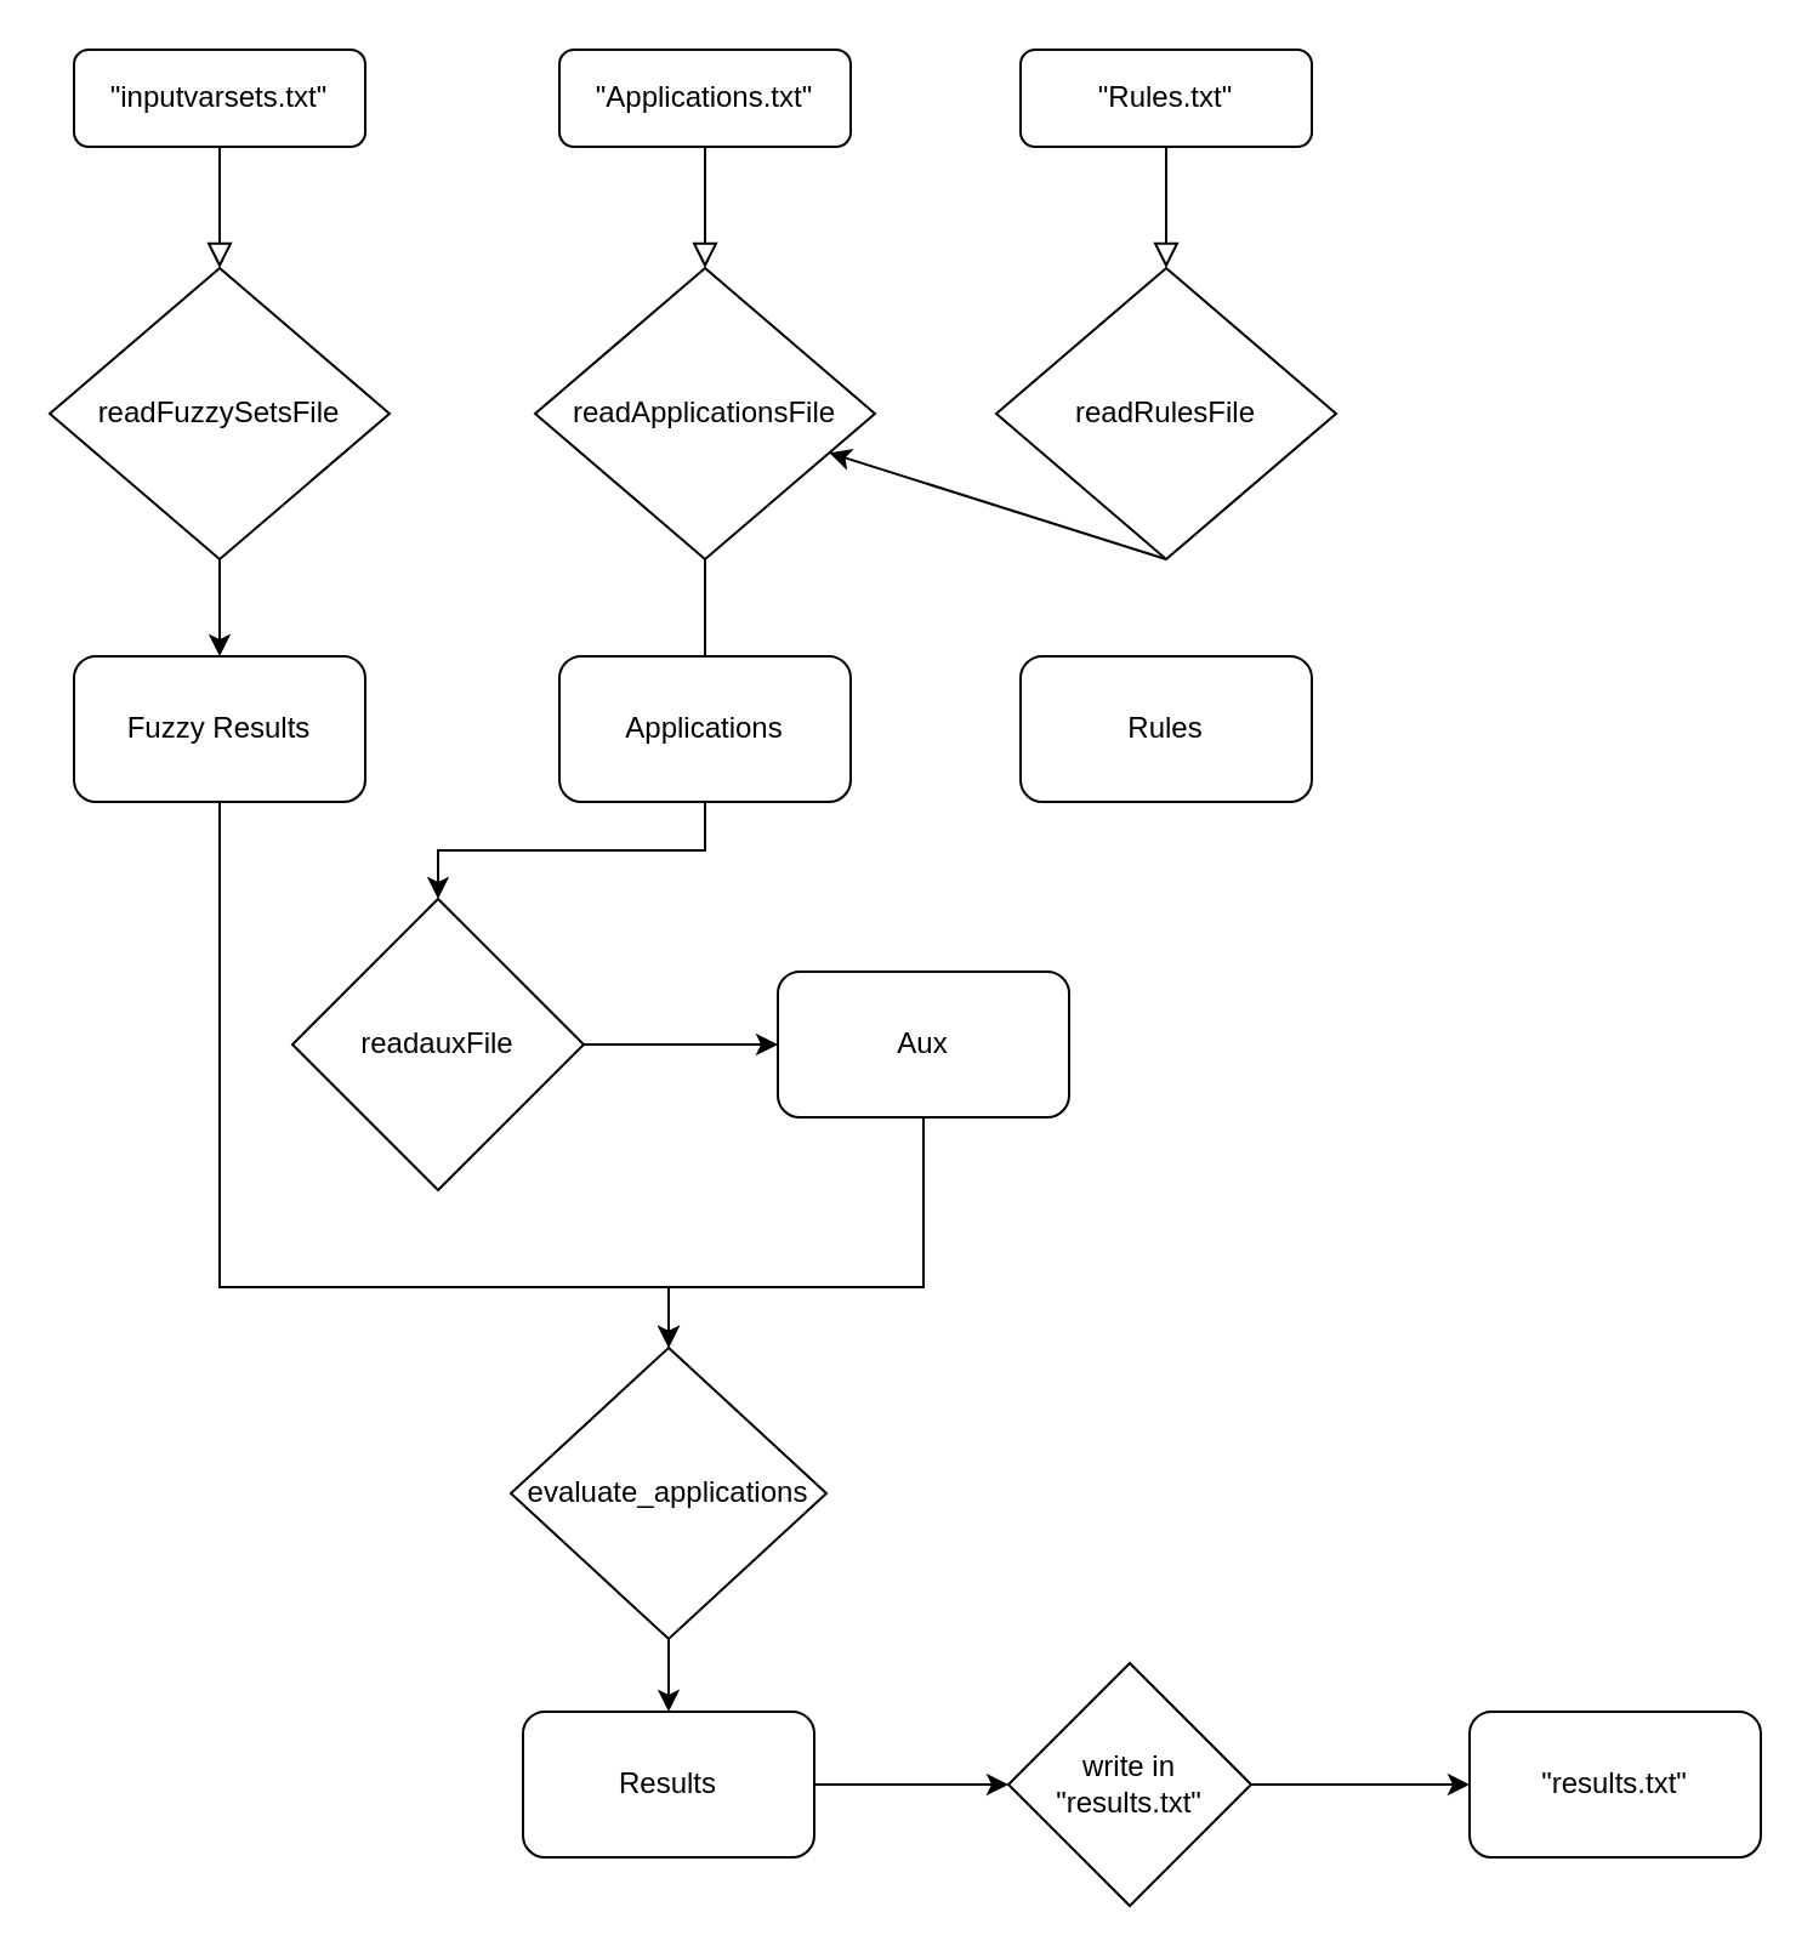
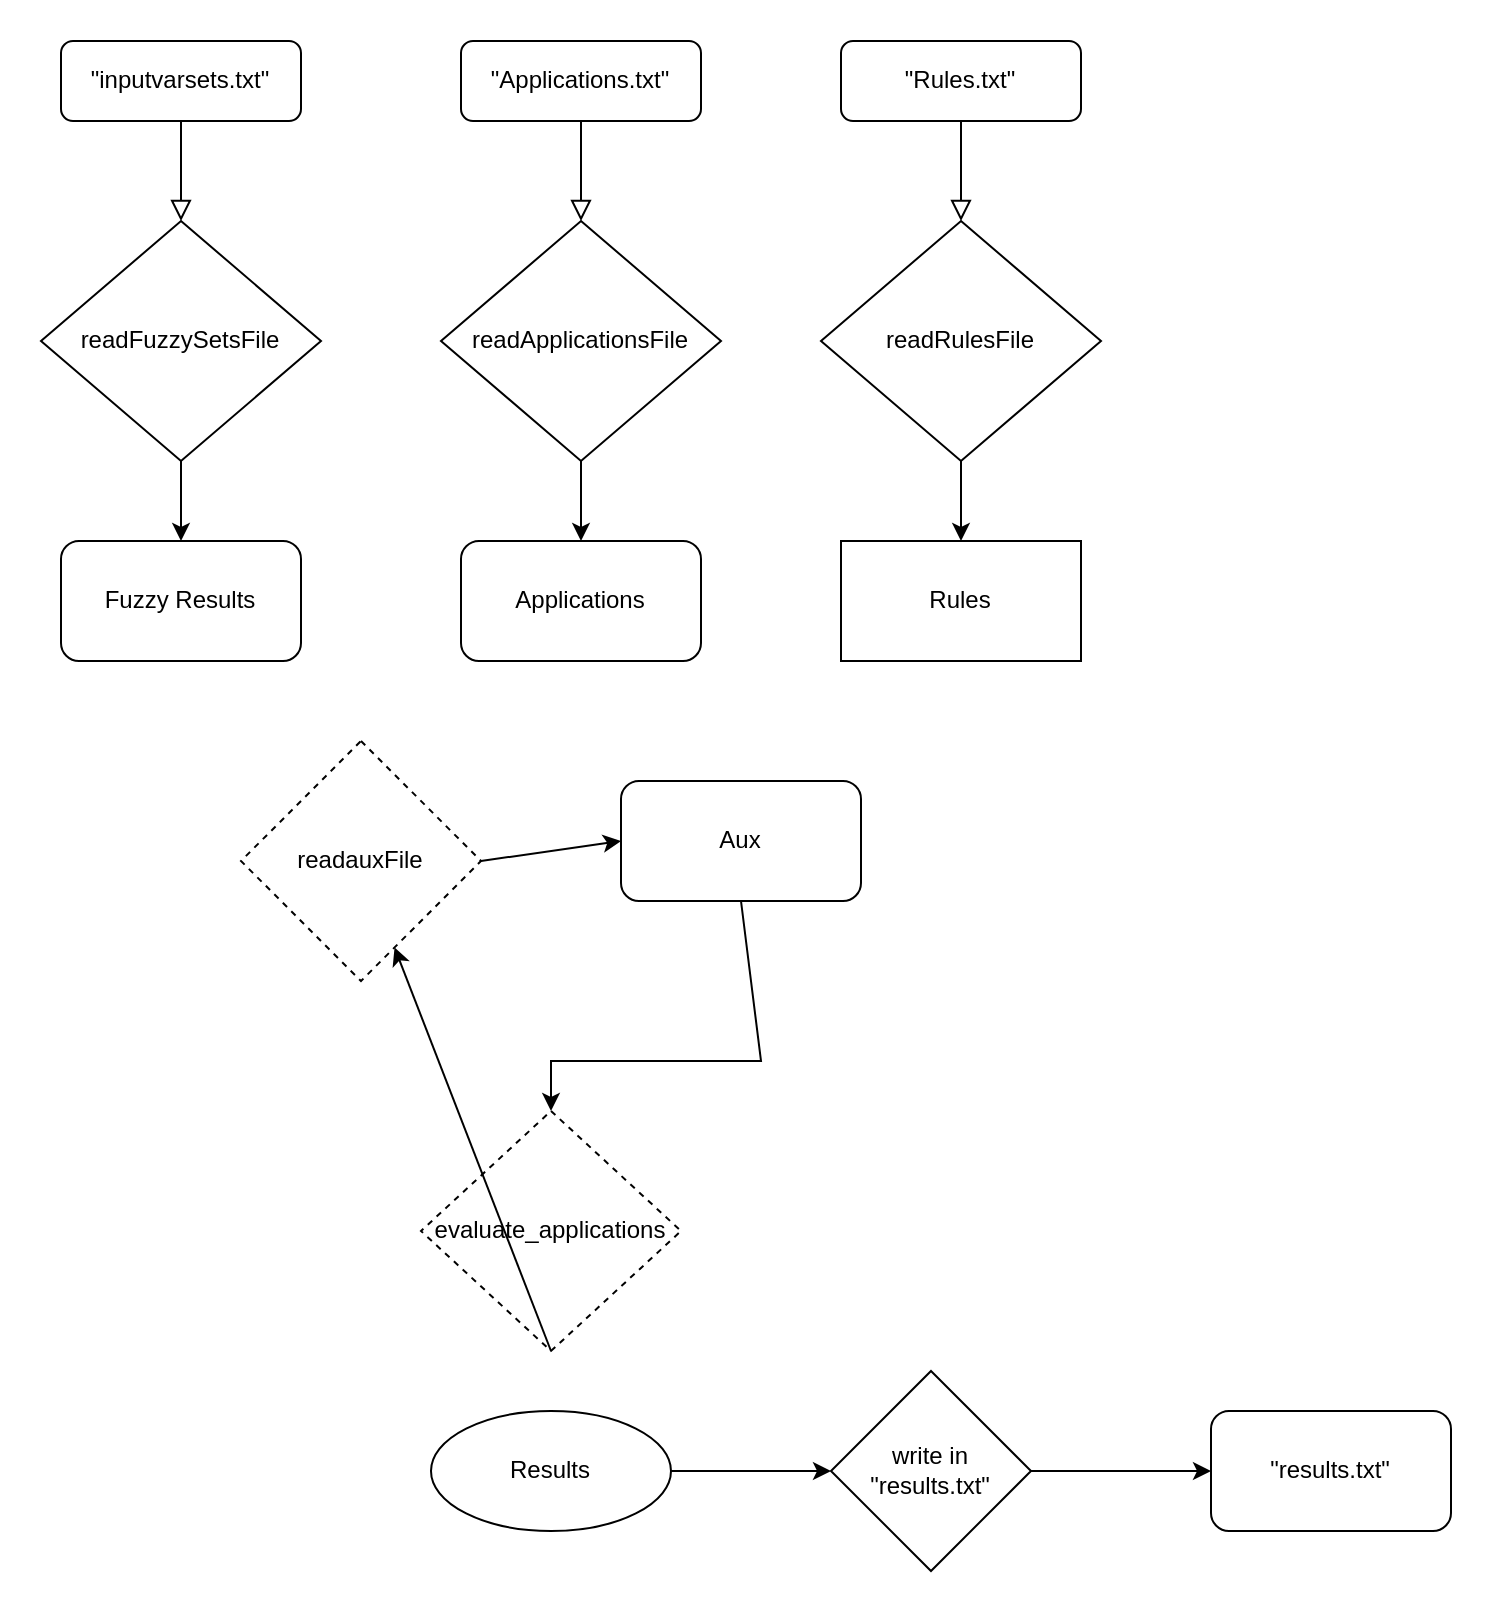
- <mxCell id="16" value="" style="endArrow=classic;html=1;rounded=0;exitX=0.5;exitY=1;exitDx=0;exitDy=0;" edge="1" parent="1" source="14" target="9"><mxGeometry width="50" height="50" relative="1" as="geometry"><mxPoint x="760" y="260" as="sourcePoint" /><mxPoint x="810" y="210" as="targetPoint" /></mxGeometry></mxCell>
+ <mxCell id="16" value="" style="endArrow=classic;html=1;rounded=0;exitX=0.5;exitY=1;exitDx=0;exitDy=0;entryX=0.5;entryY=0;entryDx=0;entryDy=0;" edge="1" parent="1" source="14" target="15"><mxGeometry width="50" height="50" relative="1" as="geometry"><mxPoint x="760" y="260" as="sourcePoint" /><mxPoint x="810" y="210" as="targetPoint" /></mxGeometry></mxCell>
- <mxCell id="11" value="" style="endArrow=none;html=1;rounded=0;exitX=0.5;exitY=1;exitDx=0;exitDy=0;entryX=0.5;entryY=0;entryDx=0;entryDy=0;" edge="1" parent="1" source="9" target="10"><mxGeometry width="50" height="50" relative="1" as="geometry"><mxPoint x="570" y="260" as="sourcePoint" /><mxPoint x="620" y="210" as="targetPoint" /></mxGeometry></mxCell>
+ <mxCell id="11" value="" style="endArrow=classic;html=1;rounded=0;exitX=0.5;exitY=1;exitDx=0;exitDy=0;entryX=0.5;entryY=0;entryDx=0;entryDy=0;" edge="1" parent="1" source="9" target="10"><mxGeometry width="50" height="50" relative="1" as="geometry"><mxPoint x="570" y="260" as="sourcePoint" /><mxPoint x="620" y="210" as="targetPoint" /></mxGeometry></mxCell>
- <mxCell id="15" value="Rules" style="rounded=1;whiteSpace=wrap;html=1;" vertex="1" parent="1"><mxGeometry x="420" y="270" width="120" height="60" as="geometry" /></mxCell>
+ <mxCell id="15" value="Rules" style="whiteSpace=wrap;html=1;rounded=0;" vertex="1" parent="1"><mxGeometry x="420" y="270" width="120" height="60" as="geometry" /></mxCell>
- <mxCell id="20" value="" style="endArrow=classic;html=1;rounded=0;exitX=0.5;exitY=1;exitDx=0;exitDy=0;entryX=0.5;entryY=0;entryDx=0;entryDy=0;" edge="1" parent="1" source="10" target="17"><mxGeometry width="50" height="50" relative="1" as="geometry"><mxPoint x="370" y="560" as="sourcePoint" /><mxPoint x="211" y="401" as="targetPoint" /><Array as="points"><mxPoint x="290" y="350" /><mxPoint x="180" y="350" /></Array></mxGeometry></mxCell>
- <mxCell id="17" value="readauxFile" style="rhombus;whiteSpace=wrap;html=1;" vertex="1" parent="1"><mxGeometry x="120" y="370" width="120" height="120" as="geometry" /></mxCell>
+ <mxCell id="17" value="readauxFile" style="rhombus;whiteSpace=wrap;html=1;dashed=1;" vertex="1" parent="1"><mxGeometry x="120" y="370" width="120" height="120" as="geometry" /></mxCell>
- <mxCell id="18" value="&lt;div&gt;&lt;span style=&quot;background-color: initial;&quot;&gt;Aux&lt;/span&gt;&lt;br&gt;&lt;/div&gt;" style="rounded=1;whiteSpace=wrap;html=1;" vertex="1" parent="1"><mxGeometry x="320" y="400" width="120" height="60" as="geometry" /></mxCell>
+ <mxCell id="18" value="&lt;div&gt;&lt;span style=&quot;background-color: initial;&quot;&gt;Aux&lt;/span&gt;&lt;br&gt;&lt;/div&gt;" style="rounded=1;whiteSpace=wrap;html=1;" vertex="1" parent="1"><mxGeometry x="310" y="390" width="120" height="60" as="geometry" /></mxCell>
- <mxCell id="23" value="" style="endArrow=classic;html=1;rounded=0;exitX=0.5;exitY=1;exitDx=0;exitDy=0;entryX=0.5;entryY=0;entryDx=0;entryDy=0;" edge="1" parent="1" source="5" target="21"><mxGeometry width="50" height="50" relative="1" as="geometry"><mxPoint x="370" y="560" as="sourcePoint" /><mxPoint x="420" y="510" as="targetPoint" /><Array as="points"><mxPoint x="90" y="530" /><mxPoint x="275" y="530" /></Array></mxGeometry></mxCell>
- <mxCell id="21" value="evaluate_applications" style="rhombus;whiteSpace=wrap;html=1;" vertex="1" parent="1"><mxGeometry x="210" y="555" width="130" height="120" as="geometry" /></mxCell>
+ <mxCell id="21" value="evaluate_applications" style="rhombus;whiteSpace=wrap;html=1;dashed=1;" vertex="1" parent="1"><mxGeometry x="210" y="555" width="130" height="120" as="geometry" /></mxCell>
- <mxCell id="25" value="" style="endArrow=classic;html=1;rounded=0;exitX=0.5;exitY=1;exitDx=0;exitDy=0;entryX=0.5;entryY=0;entryDx=0;entryDy=0;" edge="1" parent="1" source="21" target="24"><mxGeometry width="50" height="50" relative="1" as="geometry"><mxPoint x="355" y="695" as="sourcePoint" /><mxPoint x="405" y="645" as="targetPoint" /></mxGeometry></mxCell>
+ <mxCell id="25" value="" style="endArrow=classic;html=1;rounded=0;exitX=0.5;exitY=1;exitDx=0;exitDy=0;" edge="1" parent="1" source="21" target="17"><mxGeometry width="50" height="50" relative="1" as="geometry"><mxPoint x="355" y="695" as="sourcePoint" /><mxPoint x="405" y="645" as="targetPoint" /></mxGeometry></mxCell>
- <mxCell id="24" value="Results" style="rounded=1;whiteSpace=wrap;html=1;" vertex="1" parent="1"><mxGeometry x="215" y="705" width="120" height="60" as="geometry" /></mxCell>
+ <mxCell id="24" value="Results" style="ellipse;whiteSpace=wrap;html=1;" vertex="1" parent="1"><mxGeometry x="215" y="705" width="120" height="60" as="geometry" /></mxCell>
